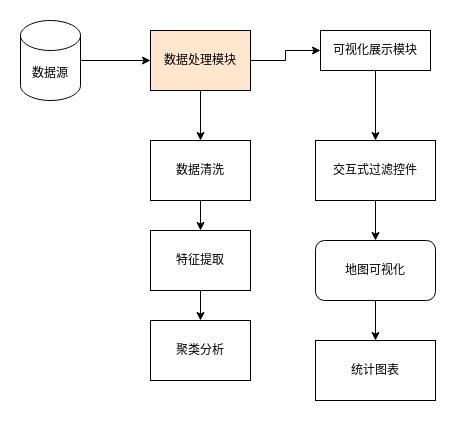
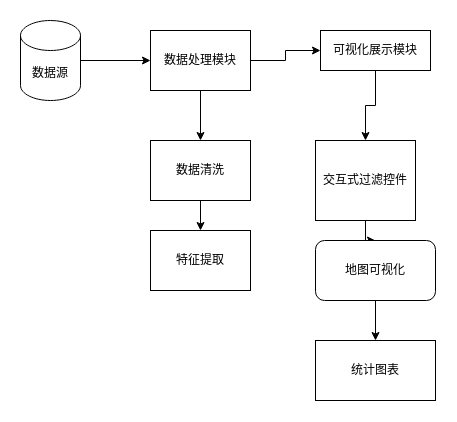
- <mxCell id="6" value="数据处理模块" style="rounded=0;whiteSpace=wrap;html=1;fillColor=#ffe6cc;" vertex="1" parent="1"><mxGeometry x="150" y="30" width="100" height="60" as="geometry" /></mxCell>
+ <mxCell id="6" value="数据处理模块" style="rounded=0;whiteSpace=wrap;html=1;" vertex="1" parent="1"><mxGeometry x="150" y="30" width="100" height="60" as="geometry" /></mxCell>
- <mxCell id="15" value="交互式过滤控件" style="rounded=0;whiteSpace=wrap;html=1;" vertex="1" parent="1"><mxGeometry x="315" y="140" width="120" height="60" as="geometry" /></mxCell>
+ <mxCell id="15" value="交互式过滤控件" style="rounded=0;whiteSpace=wrap;html=1;" vertex="1" parent="1"><mxGeometry x="315" y="140" width="100" height="80" as="geometry" /></mxCell>
- <mxCell id="11" value="" style="edgeStyle=orthogonalEdgeStyle;rounded=0;orthogonalLoop=1;jettySize=auto;html=1;" edge="1" parent="1" source="12" target="13"><mxGeometry relative="1" as="geometry" /></mxCell>
- <mxCell id="13" value="聚类分析" style="whiteSpace=wrap;html=1;rounded=0;" vertex="1" parent="1"><mxGeometry x="150" y="320" width="100" height="60" as="geometry" /></mxCell>
